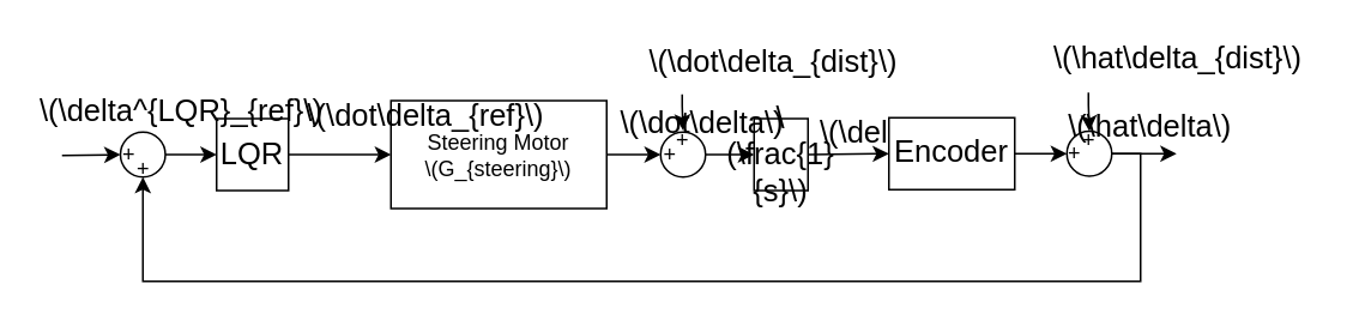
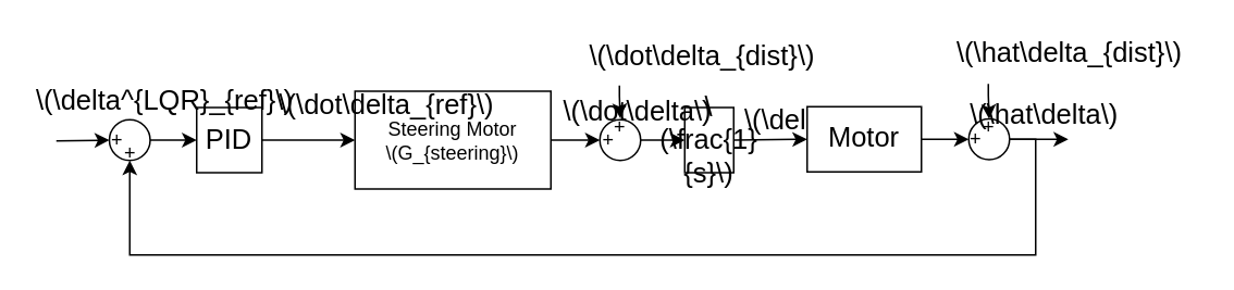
- <mxCell id="21" value="Encoder" style="rounded=0;whiteSpace=wrap;html=1;fontSize=17;" parent="1" vertex="1"><mxGeometry x="494" y="65" width="70" height="40" as="geometry" /></mxCell>
+ <mxCell id="21" value="Motor" style="rounded=0;whiteSpace=wrap;html=1;fontSize=17;" parent="1" vertex="1"><mxGeometry x="494" y="65" width="70" height="40" as="geometry" /></mxCell>
- <mxCell id="10" value="LQR" style="rounded=0;whiteSpace=wrap;html=1;fontSize=17;" parent="1" vertex="1"><mxGeometry x="120" y="65.5" width="40" height="40" as="geometry" /></mxCell>
+ <mxCell id="10" value="PID" style="rounded=0;whiteSpace=wrap;html=1;fontSize=17;" parent="1" vertex="1"><mxGeometry x="120" y="65.5" width="40" height="40" as="geometry" /></mxCell>
